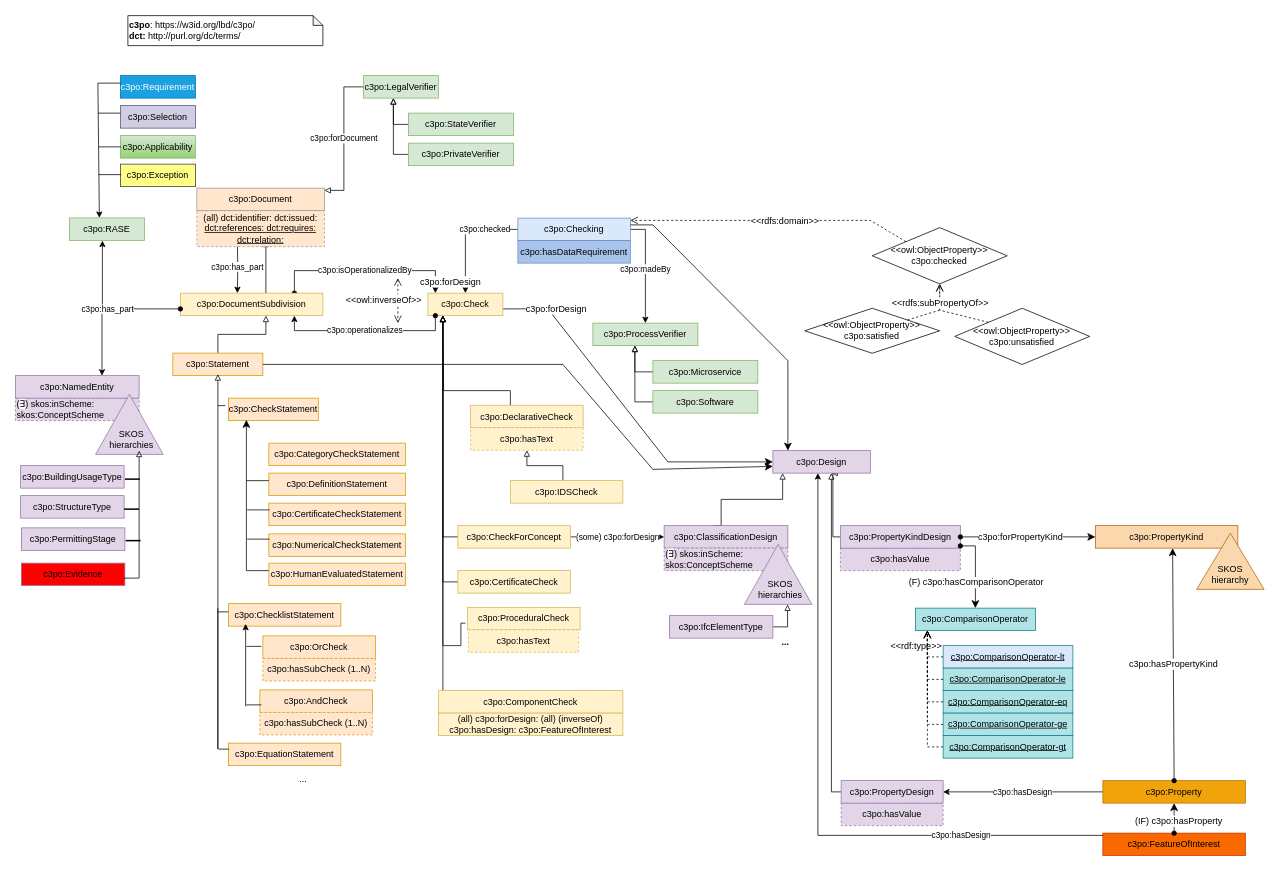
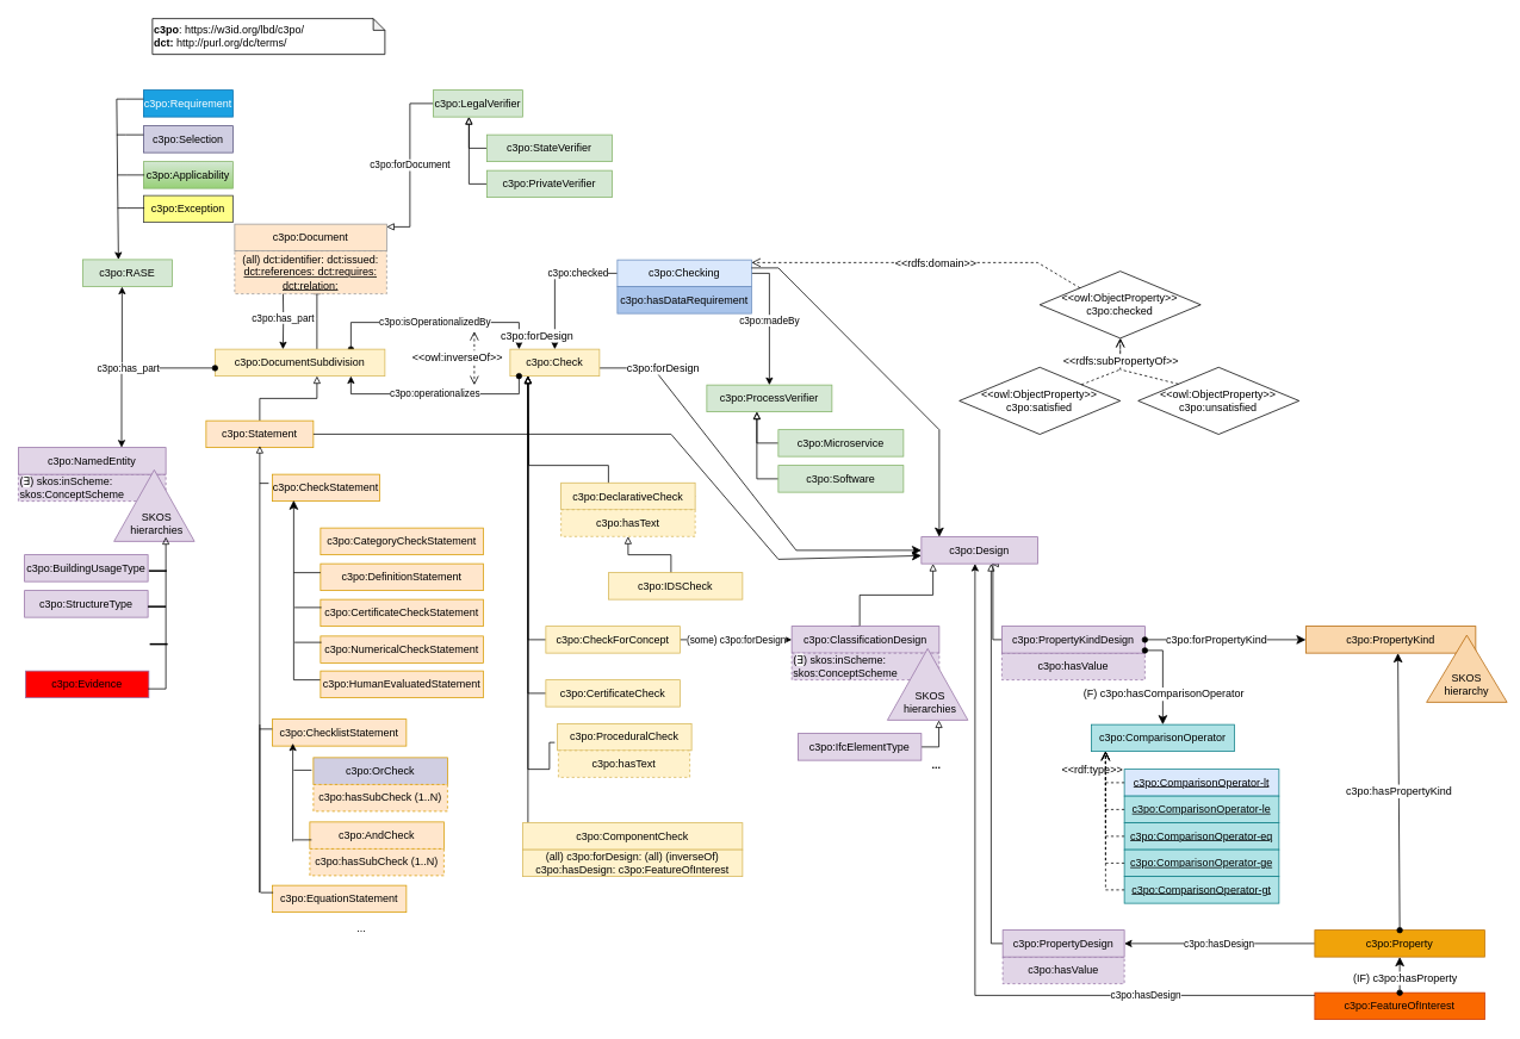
- <mxCell id="71" value="&lt;div&gt;&amp;lt;&amp;lt;owl:ObjectProperty&amp;gt;&amp;gt; c3po:satisfied&lt;br&gt;&lt;/div&gt;" style="rhombus;whiteSpace=wrap;html=1;" parent="1" vertex="1"><mxGeometry x="1072.45" y="410.2" width="180" height="60" as="geometry" /></mxCell>
+ <mxCell id="71" value="&lt;div&gt;&amp;lt;&amp;lt;owl:ObjectProperty&amp;gt;&amp;gt; c3po:satisfied&lt;br&gt;&lt;/div&gt;" style="rhombus;whiteSpace=wrap;html=1;" parent="1" vertex="1"><mxGeometry x="1072.45" y="410.2" width="180" height="75" as="geometry" /></mxCell>
- <mxCell id="128" value="c3po:PermittingStage" style="rounded=0;whiteSpace=wrap;html=1;snapToPoint=1;points=[[0.1,0],[0.2,0],[0.3,0],[0.4,0],[0.5,0],[0.6,0],[0.7,0],[0.8,0],[0.9,0],[0,0.1],[0,0.3],[0,0.5],[0,0.7],[0,0.9],[0.1,1],[0.2,1],[0.3,1],[0.4,1],[0.5,1],[0.6,1],[0.7,1],[0.8,1],[0.9,1],[1,0.1],[1,0.3],[1,0.5],[1,0.7],[1,0.9]];fillColor=#e1d5e7;strokeColor=#9673a6;" parent="1" vertex="1"><mxGeometry x="28" y="703" width="138" height="30" as="geometry" /></mxCell>
- <mxCell id="44" value="c3po:OrCheck" style="rounded=0;whiteSpace=wrap;html=1;snapToPoint=1;points=[[0.1,0],[0.2,0],[0.3,0],[0.4,0],[0.5,0],[0.6,0],[0.7,0],[0.8,0],[0.9,0],[0,0.1],[0,0.3],[0,0.5],[0,0.7],[0,0.9],[0.1,1],[0.2,1],[0.3,1],[0.4,1],[0.5,1],[0.6,1],[0.7,1],[0.8,1],[0.9,1],[1,0.1],[1,0.3],[1,0.5],[1,0.7],[1,0.9]];fillColor=#ffe6cc;strokeColor=#d79b00;" parent="1" vertex="1"><mxGeometry x="350" y="847" width="150" height="30" as="geometry" /></mxCell>
+ <mxCell id="44" value="c3po:OrCheck" style="rounded=0;whiteSpace=wrap;html=1;snapToPoint=1;points=[[0.1,0],[0.2,0],[0.3,0],[0.4,0],[0.5,0],[0.6,0],[0.7,0],[0.8,0],[0.9,0],[0,0.1],[0,0.3],[0,0.5],[0,0.7],[0,0.9],[0.1,1],[0.2,1],[0.3,1],[0.4,1],[0.5,1],[0.6,1],[0.7,1],[0.8,1],[0.9,1],[1,0.1],[1,0.3],[1,0.5],[1,0.7],[1,0.9]];fillColor=#d0cee2;strokeColor=#d79b00;" parent="1" vertex="1"><mxGeometry x="350" y="847" width="150" height="30" as="geometry" /></mxCell>
